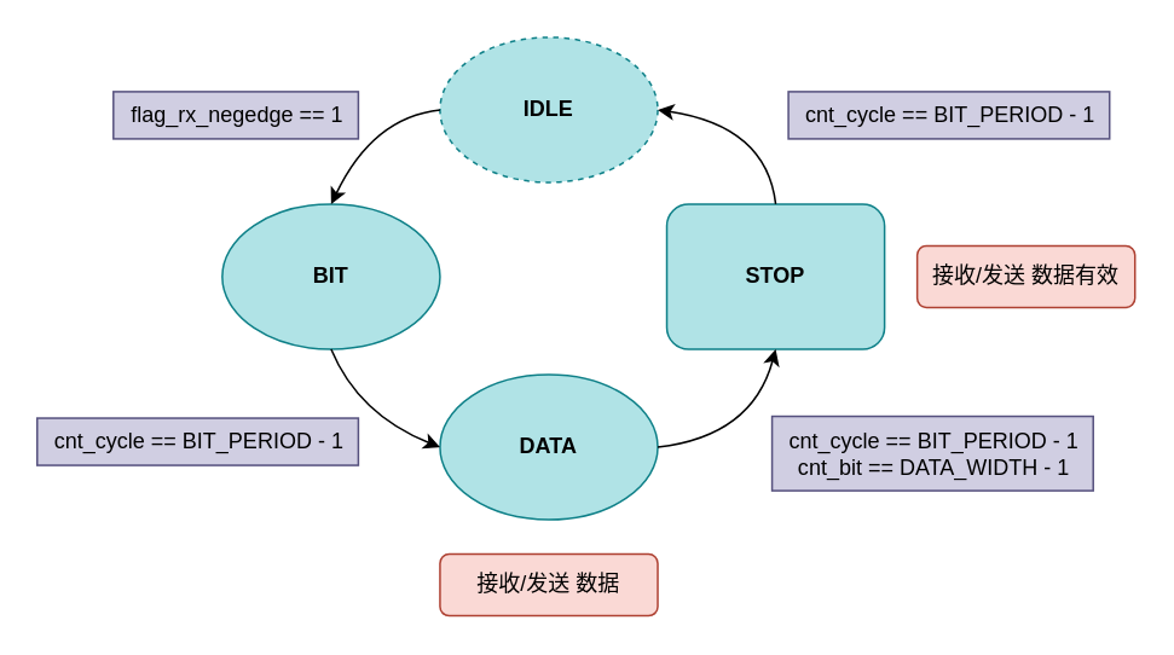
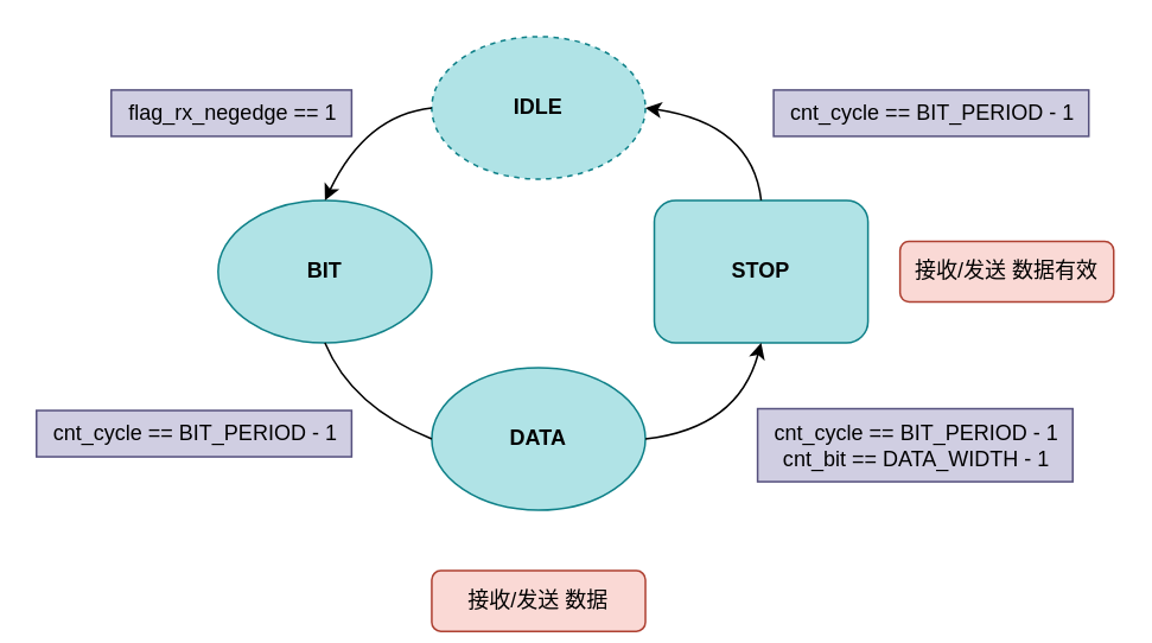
- <mxCell id="7" value="" style="curved=1;endArrow=classic;html=1;strokeColor=#000000;exitX=0.5;exitY=1;exitDx=0;exitDy=0;entryX=0;entryY=0.5;entryDx=0;entryDy=0;" edge="1" parent="1" source="3" target="4"><mxGeometry width="50" height="50" relative="1" as="geometry"><mxPoint x="234" y="212" as="sourcePoint" /><mxPoint x="174" y="264" as="targetPoint" /><Array as="points"><mxPoint x="197" y="228" /></Array></mxGeometry></mxCell>
+ <mxCell id="7" value="" style="curved=1;endArrow=none;html=1;strokeColor=#000000;exitX=0.5;exitY=1;exitDx=0;exitDy=0;entryX=0;entryY=0.5;entryDx=0;entryDy=0;" edge="1" parent="1" source="3" target="4"><mxGeometry width="50" height="50" relative="1" as="geometry"><mxPoint x="234" y="212" as="sourcePoint" /><mxPoint x="174" y="264" as="targetPoint" /><Array as="points"><mxPoint x="197" y="228" /></Array></mxGeometry></mxCell>
- <mxCell id="14" value="&lt;font color=&quot;#000000&quot;&gt;接收/发送 数据&lt;/font&gt;" style="rounded=1;whiteSpace=wrap;html=1;fillColor=#fad9d5;strokeColor=#ae4132;" vertex="1" parent="1"><mxGeometry x="242" y="305" width="120" height="34" as="geometry" /></mxCell>
+ <mxCell id="14" value="&lt;font color=&quot;#000000&quot;&gt;接收/发送 数据&lt;/font&gt;" style="rounded=1;whiteSpace=wrap;html=1;fillColor=#fad9d5;strokeColor=#ae4132;" vertex="1" parent="1"><mxGeometry x="242" y="320" width="120" height="34" as="geometry" /></mxCell>
